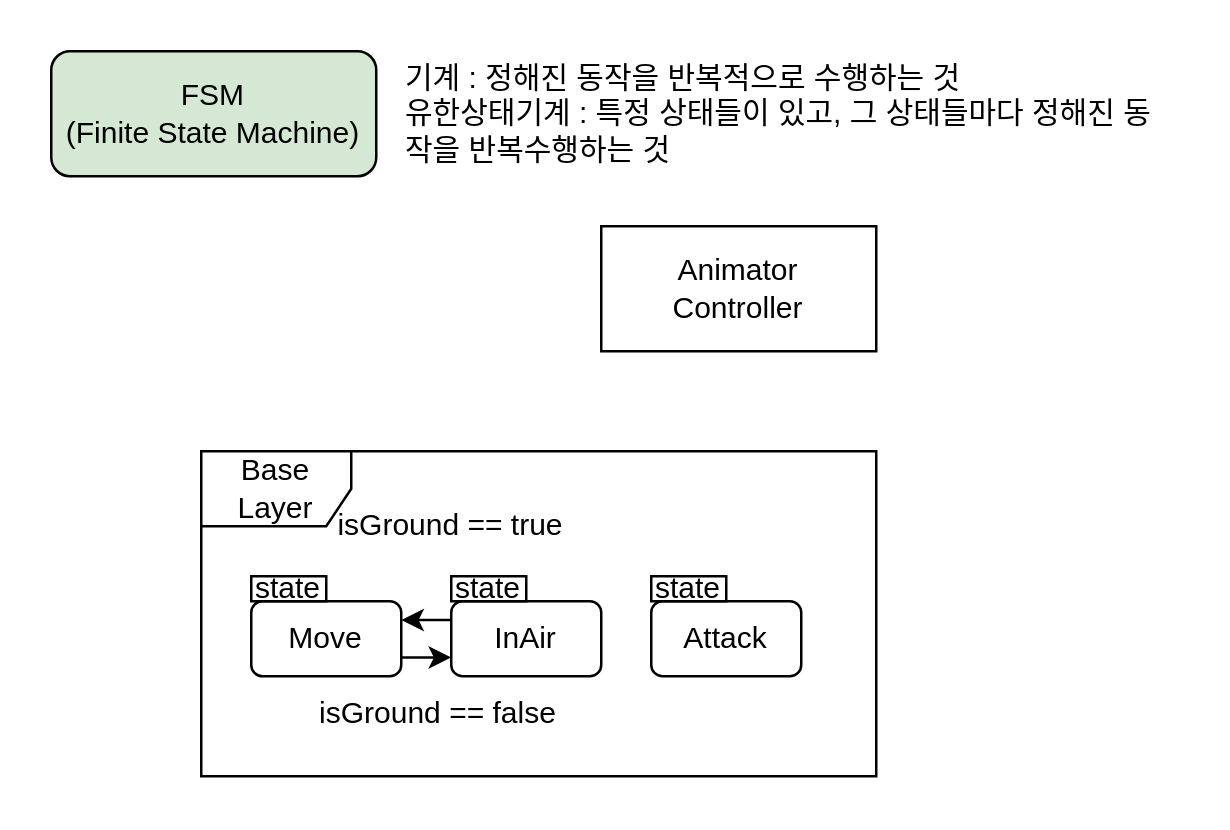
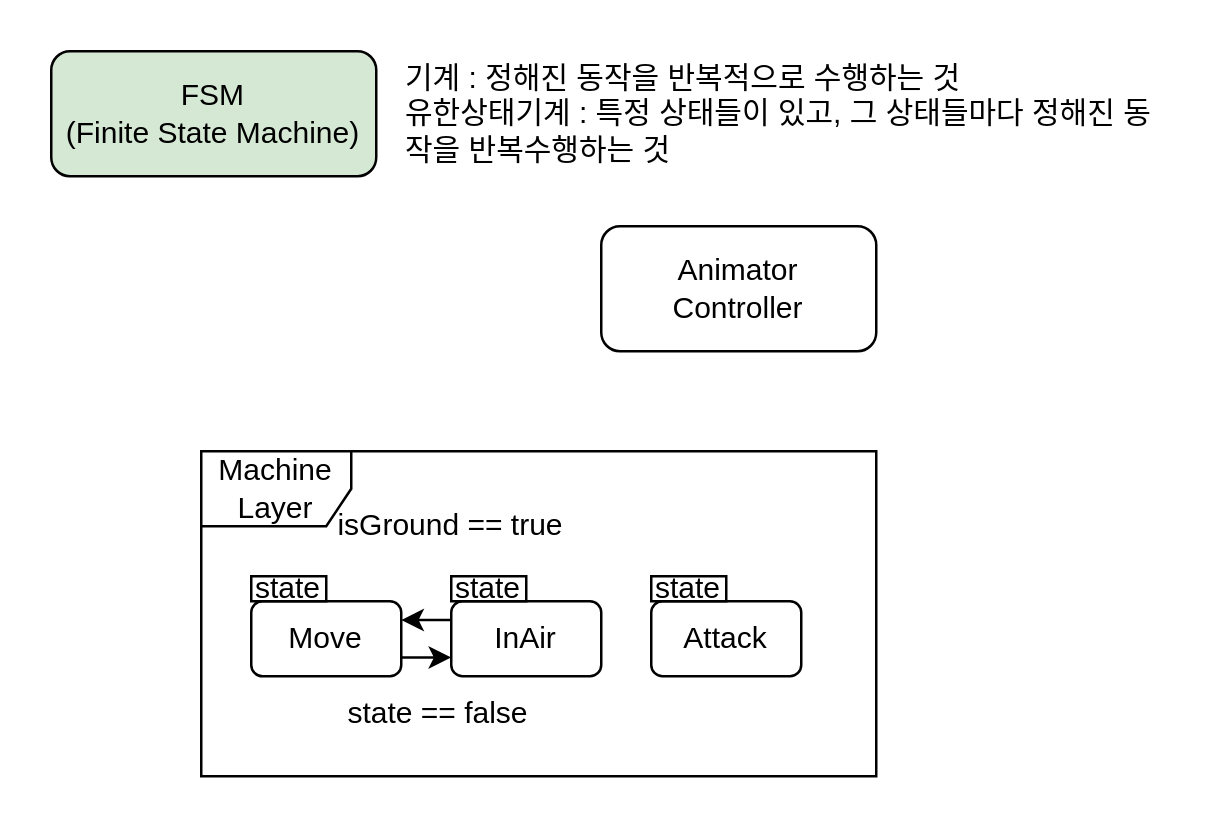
- <mxCell id="12" value="Animator&lt;div&gt;Controller&lt;/div&gt;" style="html=1;whiteSpace=wrap;" vertex="1" parent="1"><mxGeometry x="240" y="90" width="110" height="50" as="geometry" /></mxCell>
+ <mxCell id="12" value="Animator&lt;div&gt;Controller&lt;/div&gt;" style="html=1;whiteSpace=wrap;rounded=1;" vertex="1" parent="1"><mxGeometry x="240" y="90" width="110" height="50" as="geometry" /></mxCell>
- <mxCell id="11" value="Base Layer" style="shape=umlFrame;whiteSpace=wrap;html=1;pointerEvents=0;" vertex="1" parent="1"><mxGeometry x="80" y="180" width="270" height="130" as="geometry" /></mxCell>
+ <mxCell id="11" value="Machine Layer" style="shape=umlFrame;whiteSpace=wrap;html=1;pointerEvents=0;" vertex="1" parent="1"><mxGeometry x="80" y="180" width="270" height="130" as="geometry" /></mxCell>
- <mxCell id="13" value="isGround == false" style="text;html=1;align=center;verticalAlign=middle;whiteSpace=wrap;rounded=0;" vertex="1" parent="1"><mxGeometry x="120" y="270" width="110" height="30" as="geometry" /></mxCell>
+ <mxCell id="13" value="state == false" style="text;html=1;align=center;verticalAlign=middle;whiteSpace=wrap;rounded=0;" vertex="1" parent="1"><mxGeometry x="120" y="270" width="110" height="30" as="geometry" /></mxCell>
